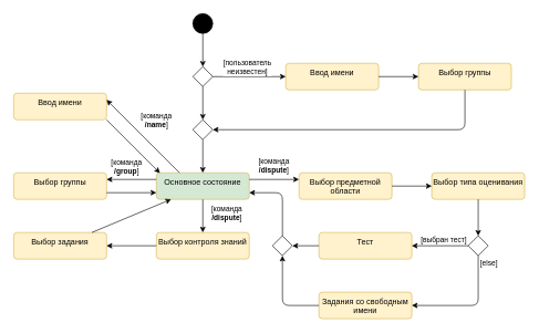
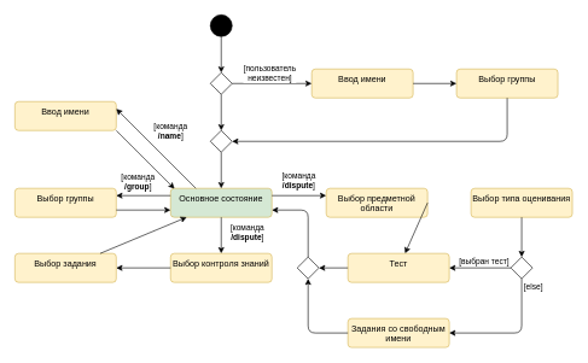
- <mxCell id="32" value="" style="endArrow=classic;html=1;rounded=1;exitX=1;exitY=0.5;exitDx=0;exitDy=0;curved=0;" parent="1" source="30" target="31" edge="1"><mxGeometry width="50" height="50" relative="1" as="geometry"><mxPoint x="315" y="220" as="sourcePoint" /><mxPoint x="315" y="270" as="targetPoint" /></mxGeometry></mxCell>
+ <mxCell id="32" value="" style="endArrow=classic;html=1;rounded=1;exitX=1;exitY=0.5;exitDx=0;exitDy=0;curved=0;" parent="1" source="30" target="35" edge="1"><mxGeometry width="50" height="50" relative="1" as="geometry"><mxPoint x="315" y="220" as="sourcePoint" /><mxPoint x="315" y="270" as="targetPoint" /></mxGeometry></mxCell>
